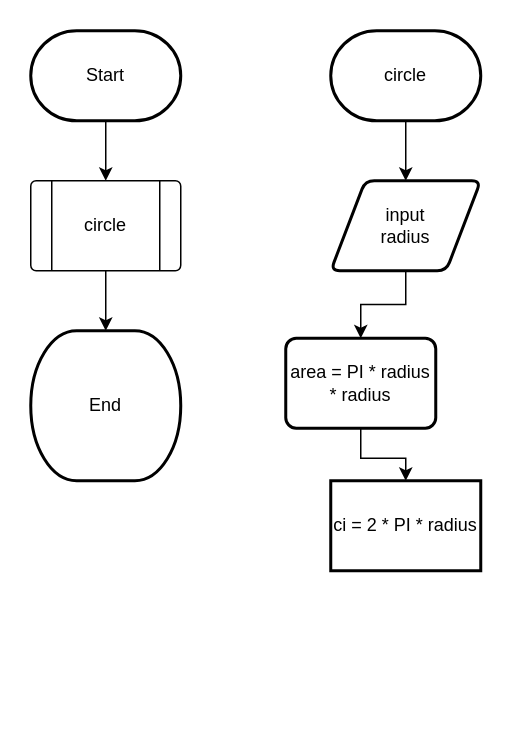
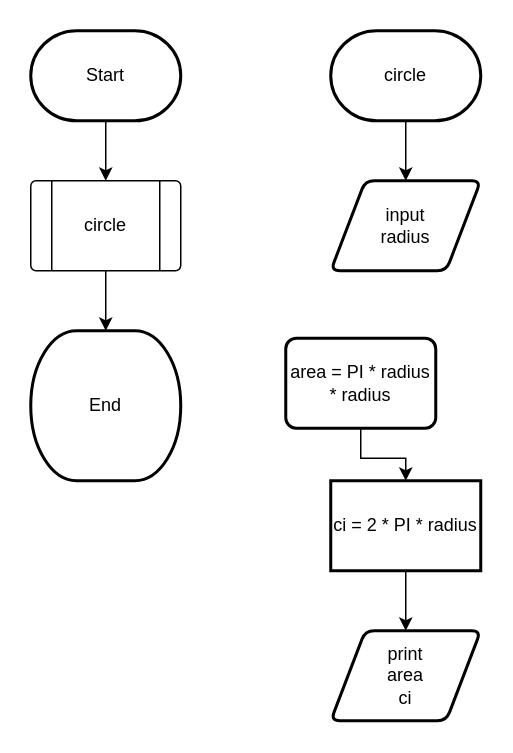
- <mxCell id="9" value="" style="edgeStyle=orthogonalEdgeStyle;rounded=0;orthogonalLoop=1;jettySize=auto;html=1;" edge="1" parent="1" source="10" target="12"><mxGeometry relative="1" as="geometry" /></mxCell>
+ <mxCell id="13" value="" style="edgeStyle=orthogonalEdgeStyle;rounded=0;orthogonalLoop=1;jettySize=auto;html=1;" edge="1" parent="1" source="14" target="15"><mxGeometry relative="1" as="geometry" /></mxCell>
+ <mxCell id="15" value="&lt;div&gt;print&lt;/div&gt;&lt;div&gt;area&lt;/div&gt;&lt;div&gt;ci&lt;br&gt;&lt;/div&gt;" style="shape=parallelogram;html=1;strokeWidth=2;perimeter=parallelogramPerimeter;whiteSpace=wrap;rounded=1;arcSize=12;size=0.23;" vertex="1" parent="1"><mxGeometry x="220" y="420" width="100" height="60" as="geometry" /></mxCell>
